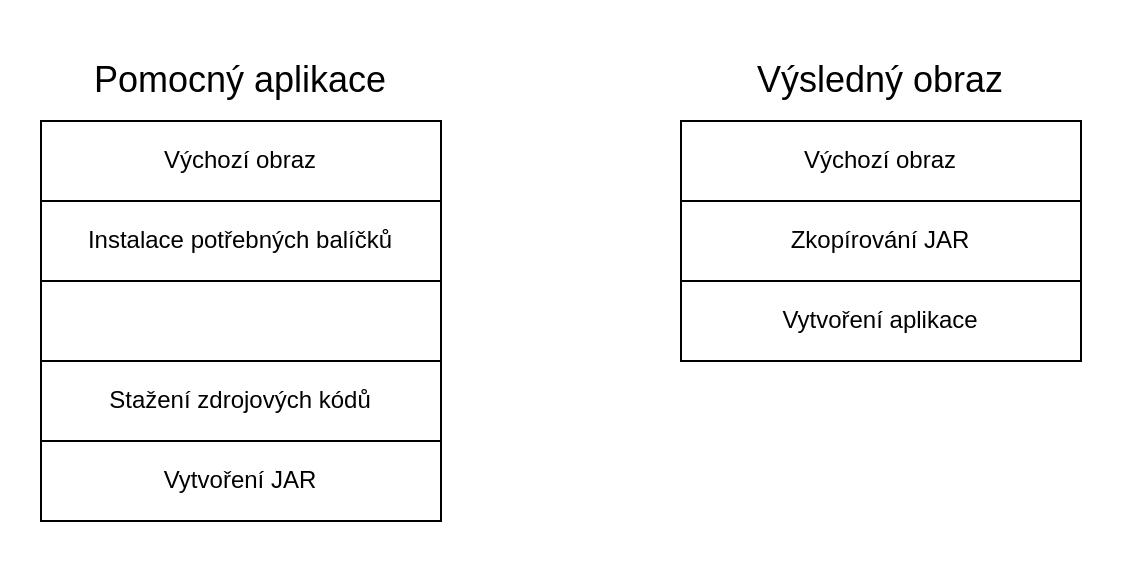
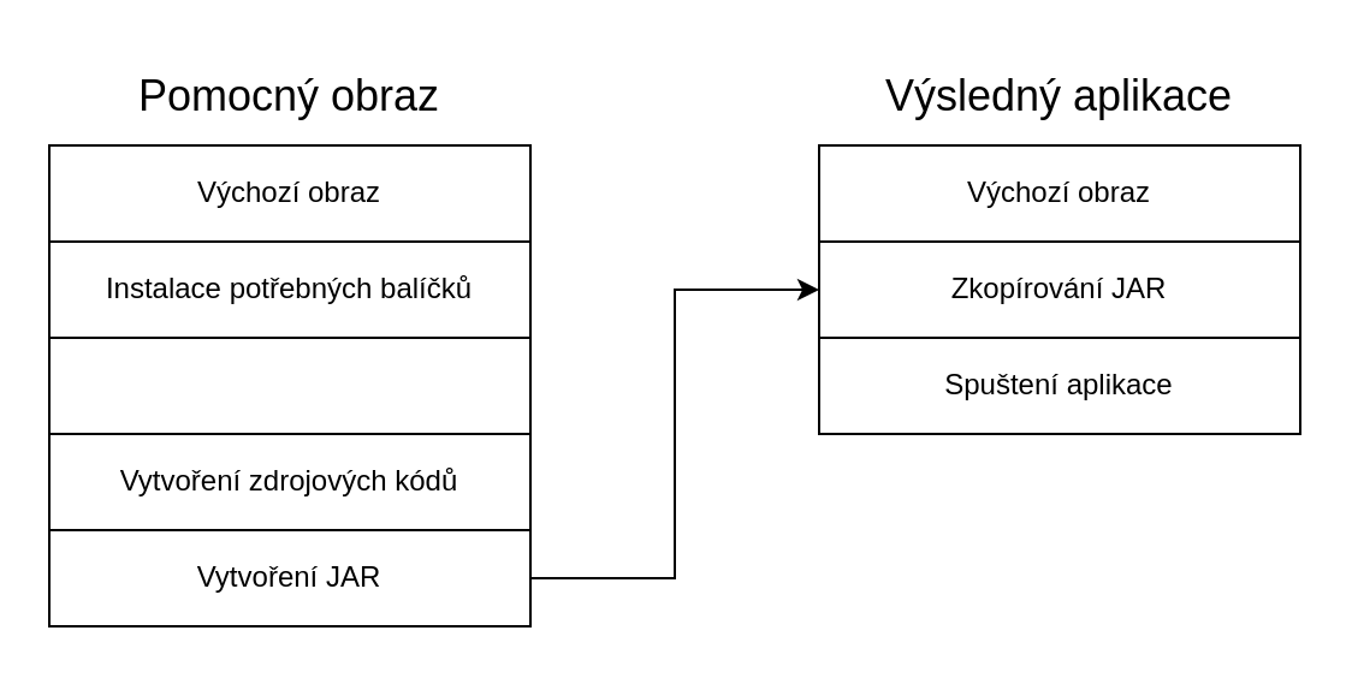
- <mxCell id="12" value="&lt;font style=&quot;font-size: 18px&quot;&gt;Pomocný aplikace&lt;/font&gt;" style="text;html=1;strokeColor=none;fillColor=none;align=center;verticalAlign=middle;whiteSpace=wrap;rounded=0;" vertex="1" parent="1"><mxGeometry x="20" y="20" width="200" height="40" as="geometry" /></mxCell>
+ <mxCell id="12" value="&lt;font style=&quot;font-size: 18px&quot;&gt;Pomocný obraz&lt;/font&gt;" style="text;html=1;strokeColor=none;fillColor=none;align=center;verticalAlign=middle;whiteSpace=wrap;rounded=0;" vertex="1" parent="1"><mxGeometry x="20" y="20" width="200" height="40" as="geometry" /></mxCell>
- <mxCell id="13" value="&lt;font style=&quot;font-size: 18px&quot;&gt;Výsledný obraz&lt;/font&gt;" style="text;html=1;strokeColor=none;fillColor=none;align=center;verticalAlign=middle;whiteSpace=wrap;rounded=0;" vertex="1" parent="1"><mxGeometry x="340" y="20" width="200" height="40" as="geometry" /></mxCell>
+ <mxCell id="13" value="&lt;font style=&quot;font-size: 18px&quot;&gt;Výsledný aplikace&lt;/font&gt;" style="text;html=1;strokeColor=none;fillColor=none;align=center;verticalAlign=middle;whiteSpace=wrap;rounded=0;" vertex="1" parent="1"><mxGeometry x="340" y="20" width="200" height="40" as="geometry" /></mxCell>
- <mxCell id="11" value="Vytvoření aplikace" style="rounded=0;whiteSpace=wrap;html=1;" vertex="1" parent="1"><mxGeometry x="340" y="140" width="200" height="40" as="geometry" /></mxCell>
+ <mxCell id="11" value="Spuštení aplikace" style="rounded=0;whiteSpace=wrap;html=1;" vertex="1" parent="1"><mxGeometry x="340" y="140" width="200" height="40" as="geometry" /></mxCell>
+ <mxCell id="6" style="edgeStyle=orthogonalEdgeStyle;rounded=0;orthogonalLoop=1;jettySize=auto;html=1;exitX=1;exitY=0.5;exitDx=0;exitDy=0;entryX=0;entryY=0.5;entryDx=0;entryDy=0;" edge="1" parent="1" source="7" target="9"><mxGeometry relative="1" as="geometry" /></mxCell>
- <mxCell id="5" value="Stažení zdrojových kódů" style="rounded=0;whiteSpace=wrap;html=1;" vertex="1" parent="1"><mxGeometry x="20" y="180" width="200" height="40" as="geometry" /></mxCell>
+ <mxCell id="5" value="Vytvoření zdrojových kódů" style="rounded=0;whiteSpace=wrap;html=1;" vertex="1" parent="1"><mxGeometry x="20" y="180" width="200" height="40" as="geometry" /></mxCell>
